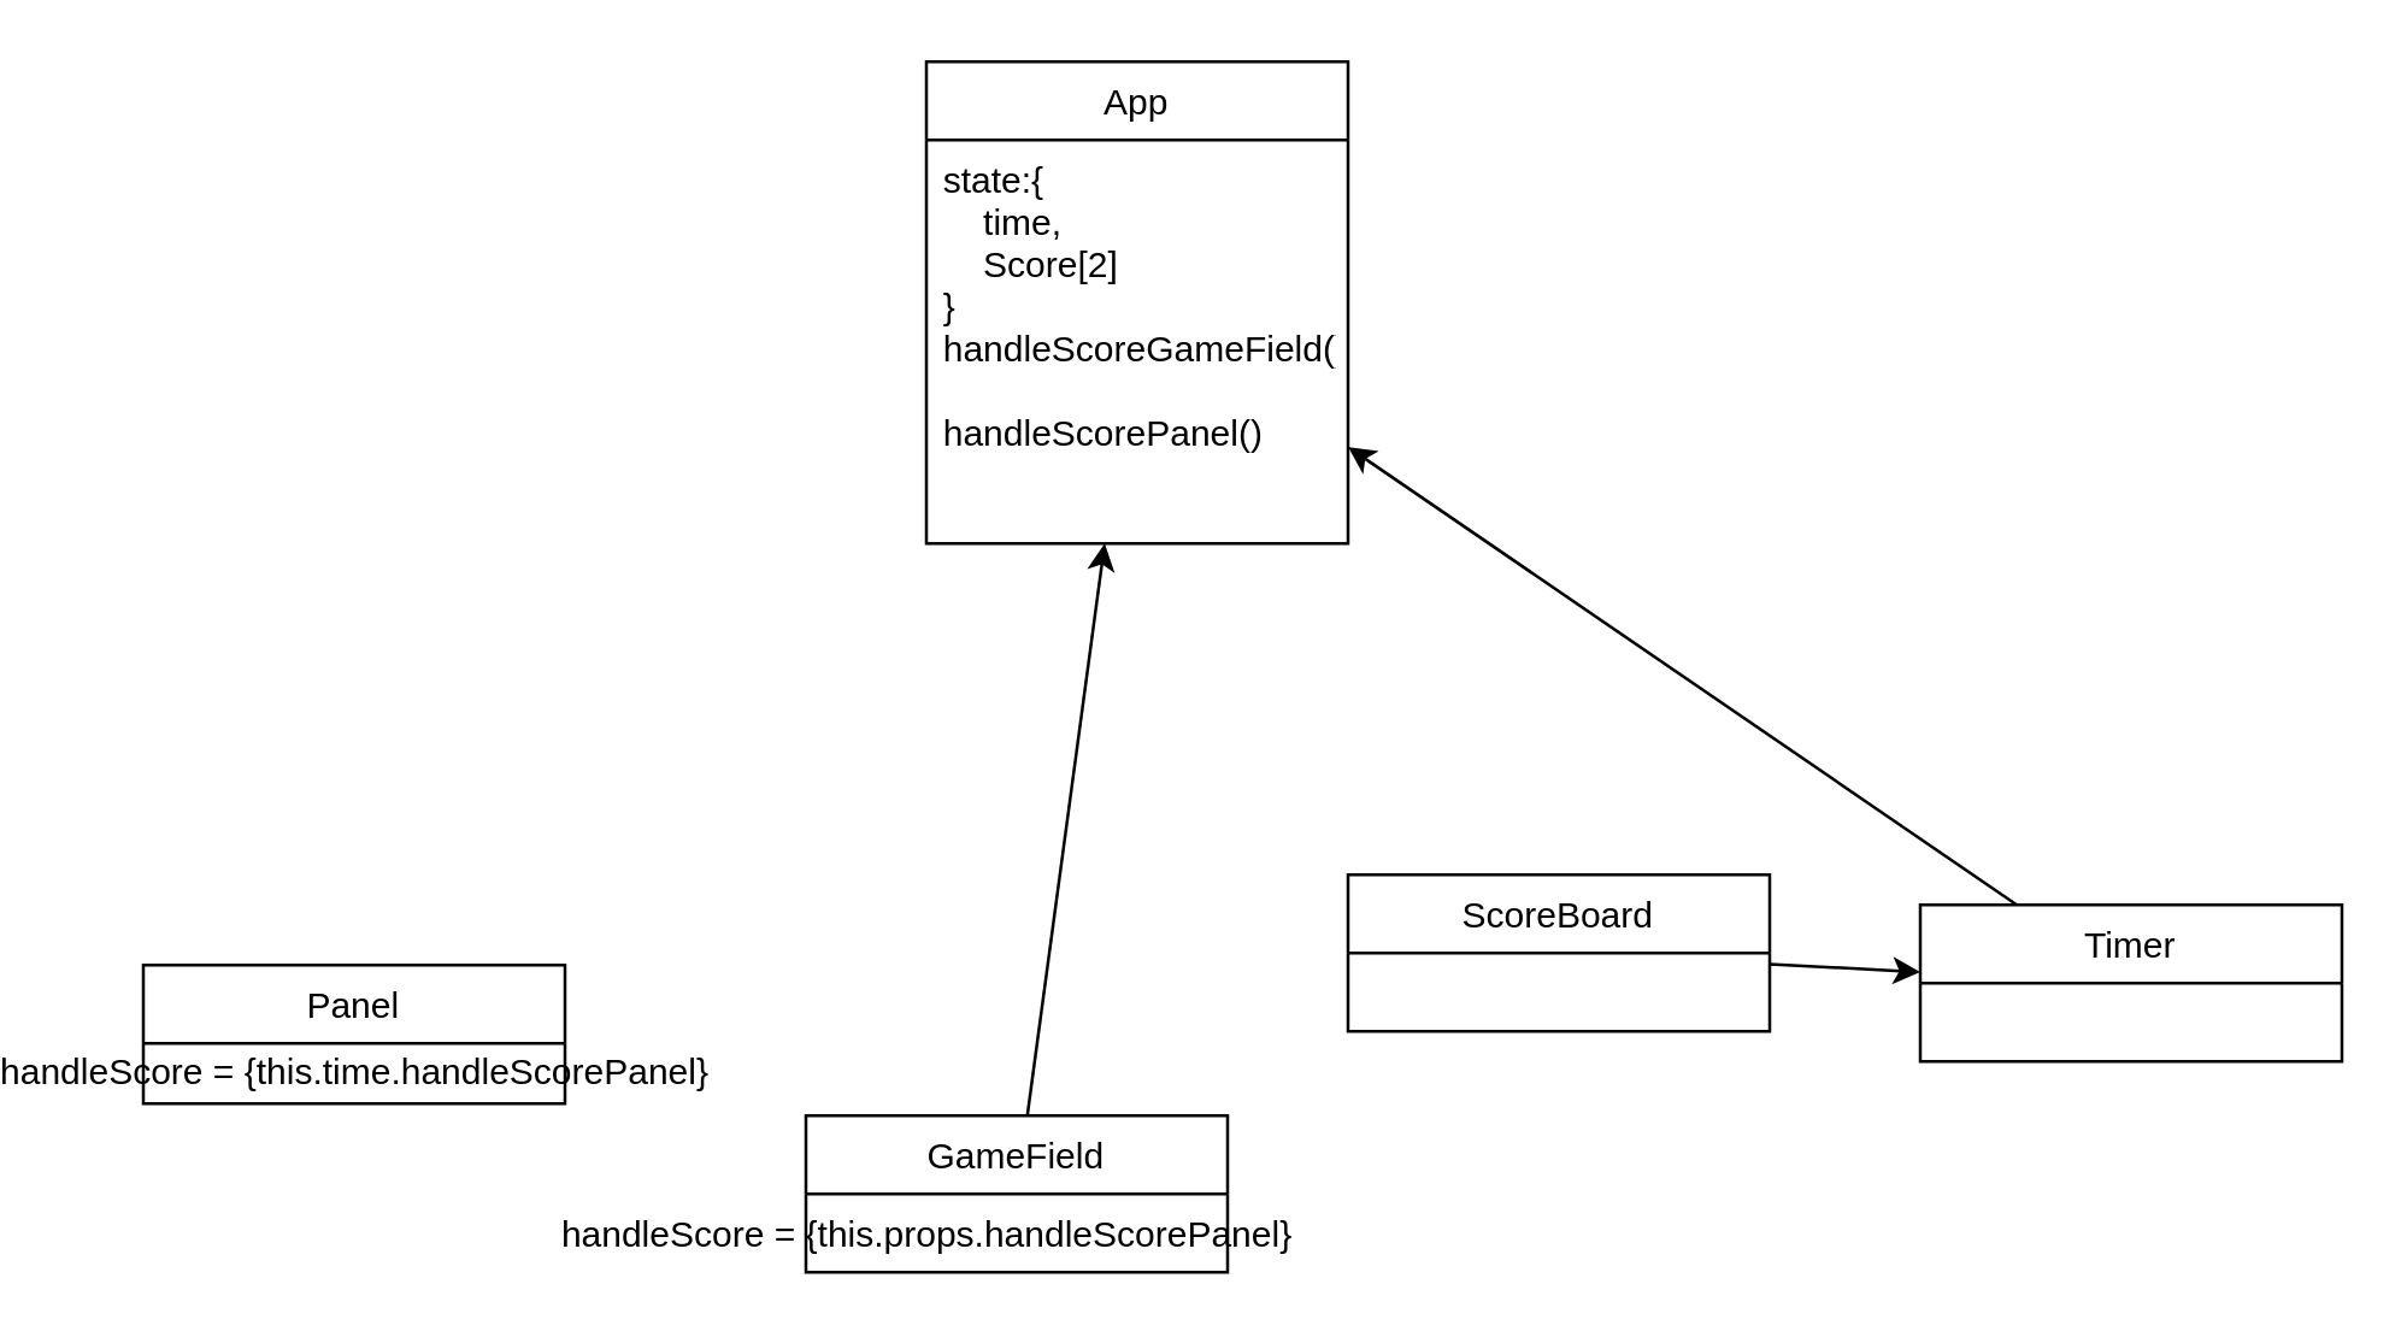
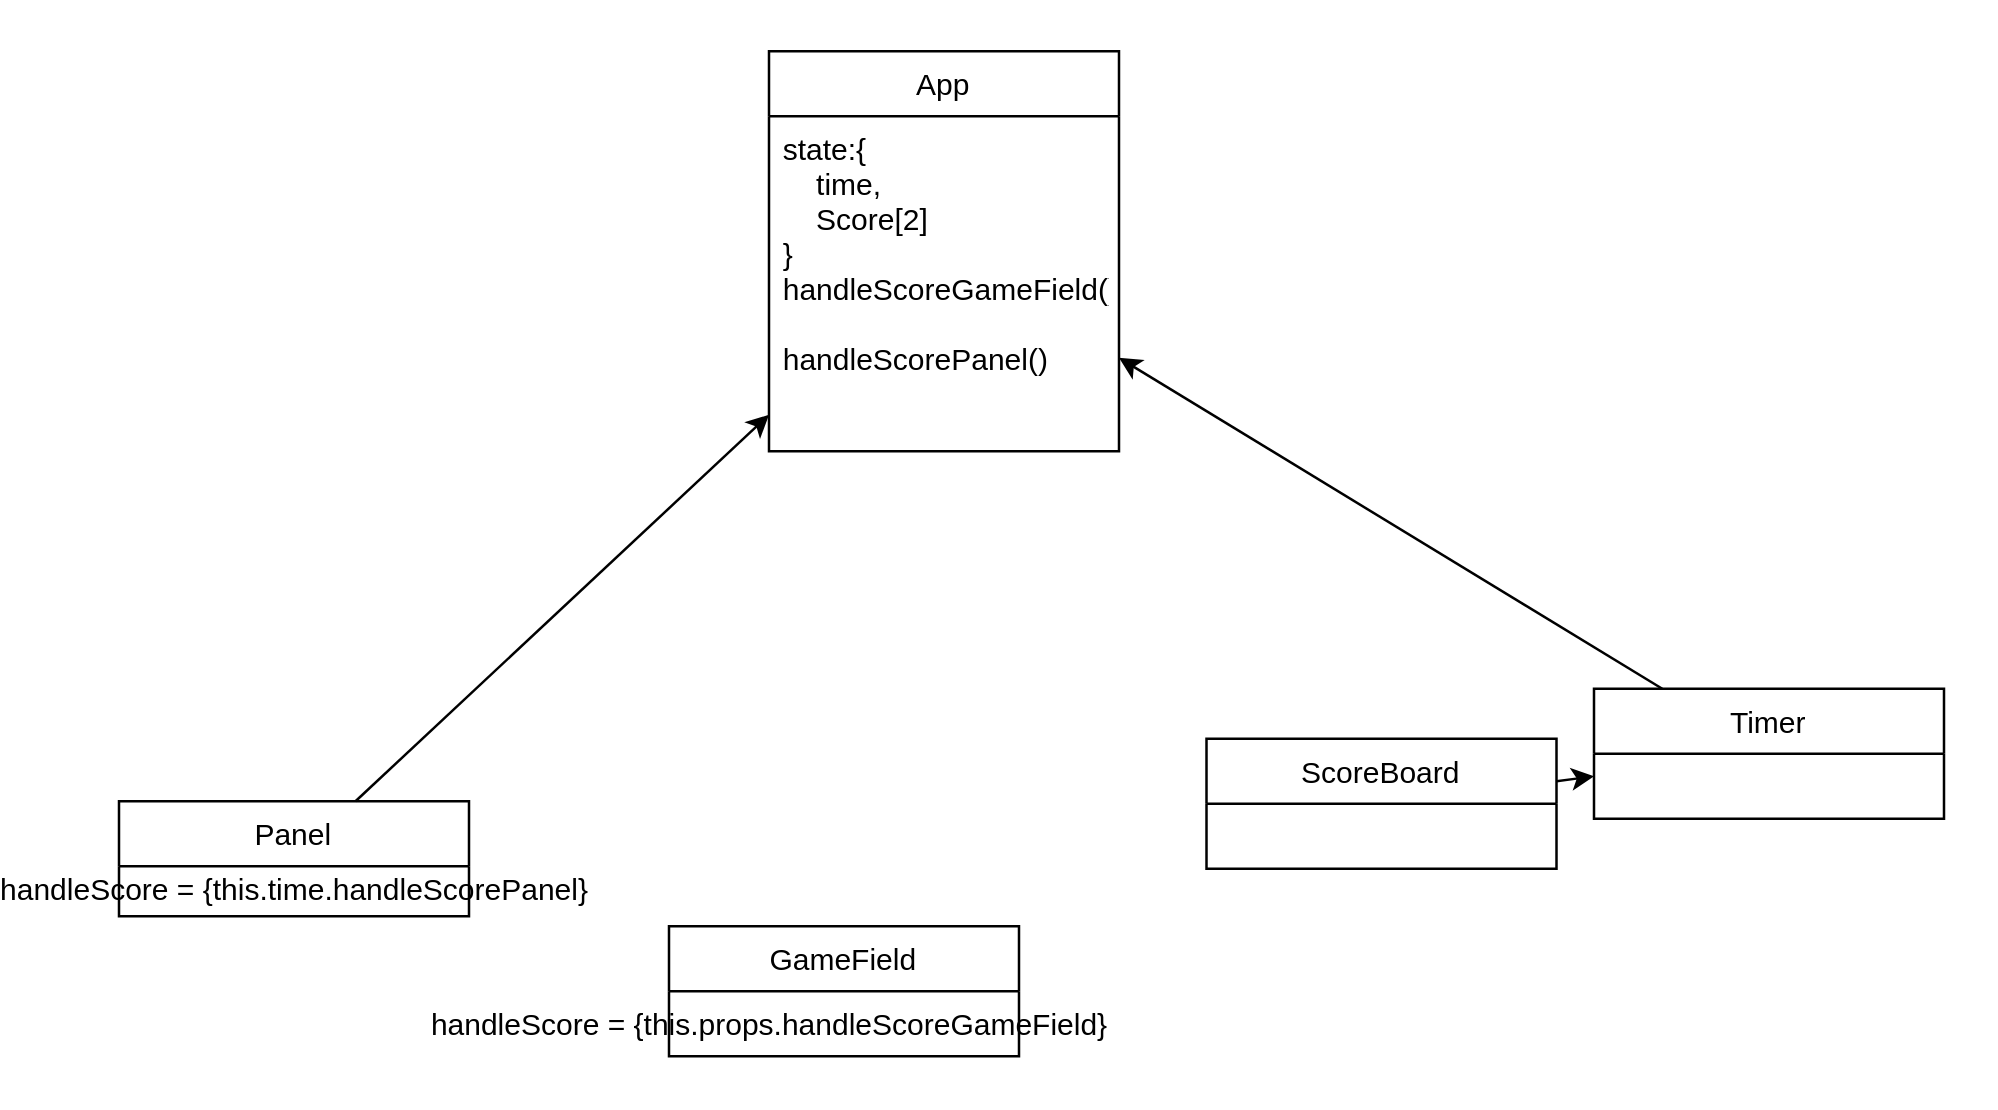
+ <mxCell id="9" value="" style="endArrow=classic;html=1;" edge="1" parent="1" source="7" target="2"><mxGeometry width="50" height="50" relative="1" as="geometry"><mxPoint x="440" y="200" as="sourcePoint" /><mxPoint x="490" y="150" as="targetPoint" /></mxGeometry></mxCell>
- <mxCell id="10" value="" style="endArrow=classic;html=1;" edge="1" parent="1" source="6" target="2"><mxGeometry width="50" height="50" relative="1" as="geometry"><mxPoint x="440" y="200" as="sourcePoint" /><mxPoint x="490" y="150" as="targetPoint" /></mxGeometry></mxCell>
- <mxCell id="4" value="ScoreBoard" style="swimlane;fontStyle=0;childLayout=stackLayout;horizontal=1;startSize=26;fillColor=none;horizontalStack=0;resizeParent=1;resizeParentMax=0;resizeLast=0;collapsible=1;marginBottom=0;" vertex="1" parent="1"><mxGeometry x="420" y="290" width="140" height="52" as="geometry" /></mxCell>
+ <mxCell id="4" value="ScoreBoard" style="swimlane;fontStyle=0;childLayout=stackLayout;horizontal=1;startSize=26;fillColor=none;horizontalStack=0;resizeParent=1;resizeParentMax=0;resizeLast=0;collapsible=1;marginBottom=0;" vertex="1" parent="1"><mxGeometry x="455" y="295" width="140" height="52" as="geometry" /></mxCell>
- <mxCell id="5" value="Timer" style="swimlane;fontStyle=0;childLayout=stackLayout;horizontal=1;startSize=26;fillColor=none;horizontalStack=0;resizeParent=1;resizeParentMax=0;resizeLast=0;collapsible=1;marginBottom=0;" vertex="1" parent="1"><mxGeometry x="610" y="300" width="140" height="52" as="geometry" /></mxCell>
+ <mxCell id="5" value="Timer" style="swimlane;fontStyle=0;childLayout=stackLayout;horizontal=1;startSize=26;fillColor=none;horizontalStack=0;resizeParent=1;resizeParentMax=0;resizeLast=0;collapsible=1;marginBottom=0;" vertex="1" parent="1"><mxGeometry x="610" y="275" width="140" height="52" as="geometry" /></mxCell>
- <mxCell id="13" value="handleScore = {this.props.handleScorePanel}" style="text;html=1;align=center;verticalAlign=middle;resizable=0;points=[];autosize=1;" vertex="1" parent="1"><mxGeometry x="135" y="400" width="290" height="20" as="geometry" /></mxCell>
+ <mxCell id="13" value="handleScore = {this.props.handleScoreGameField}" style="text;html=1;align=center;verticalAlign=middle;resizable=0;points=[];autosize=1;" vertex="1" parent="1"><mxGeometry x="135" y="400" width="290" height="20" as="geometry" /></mxCell>
